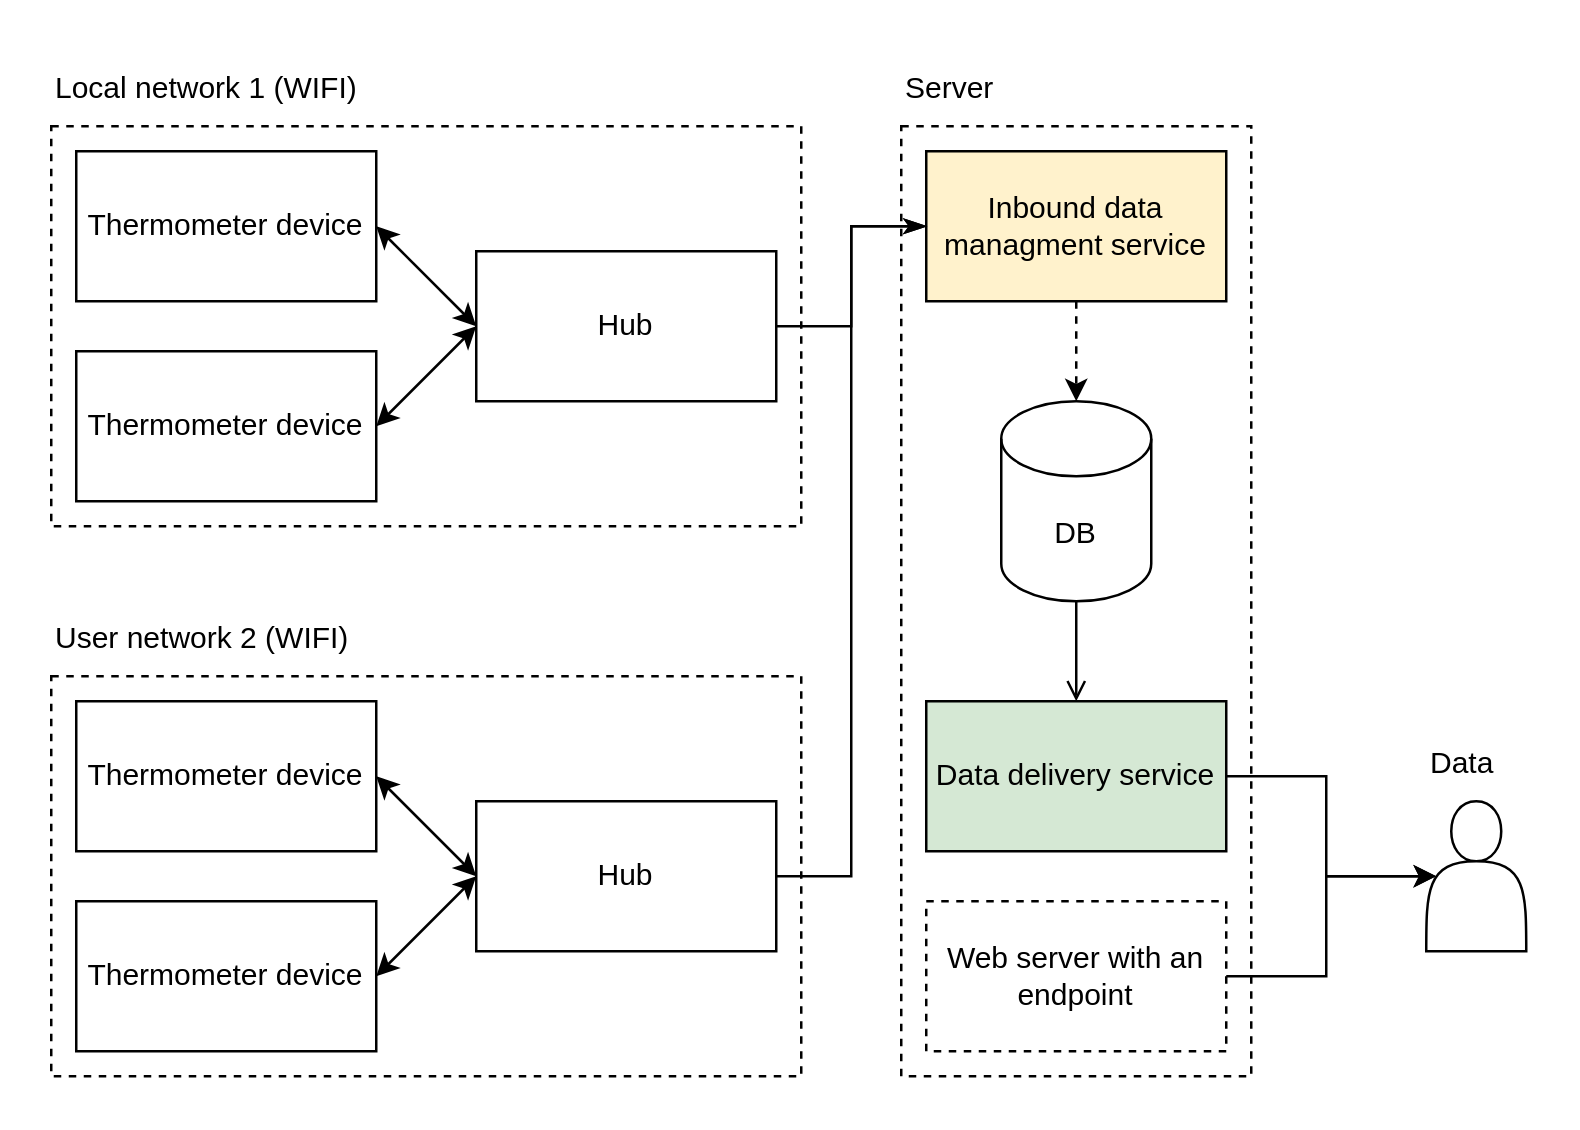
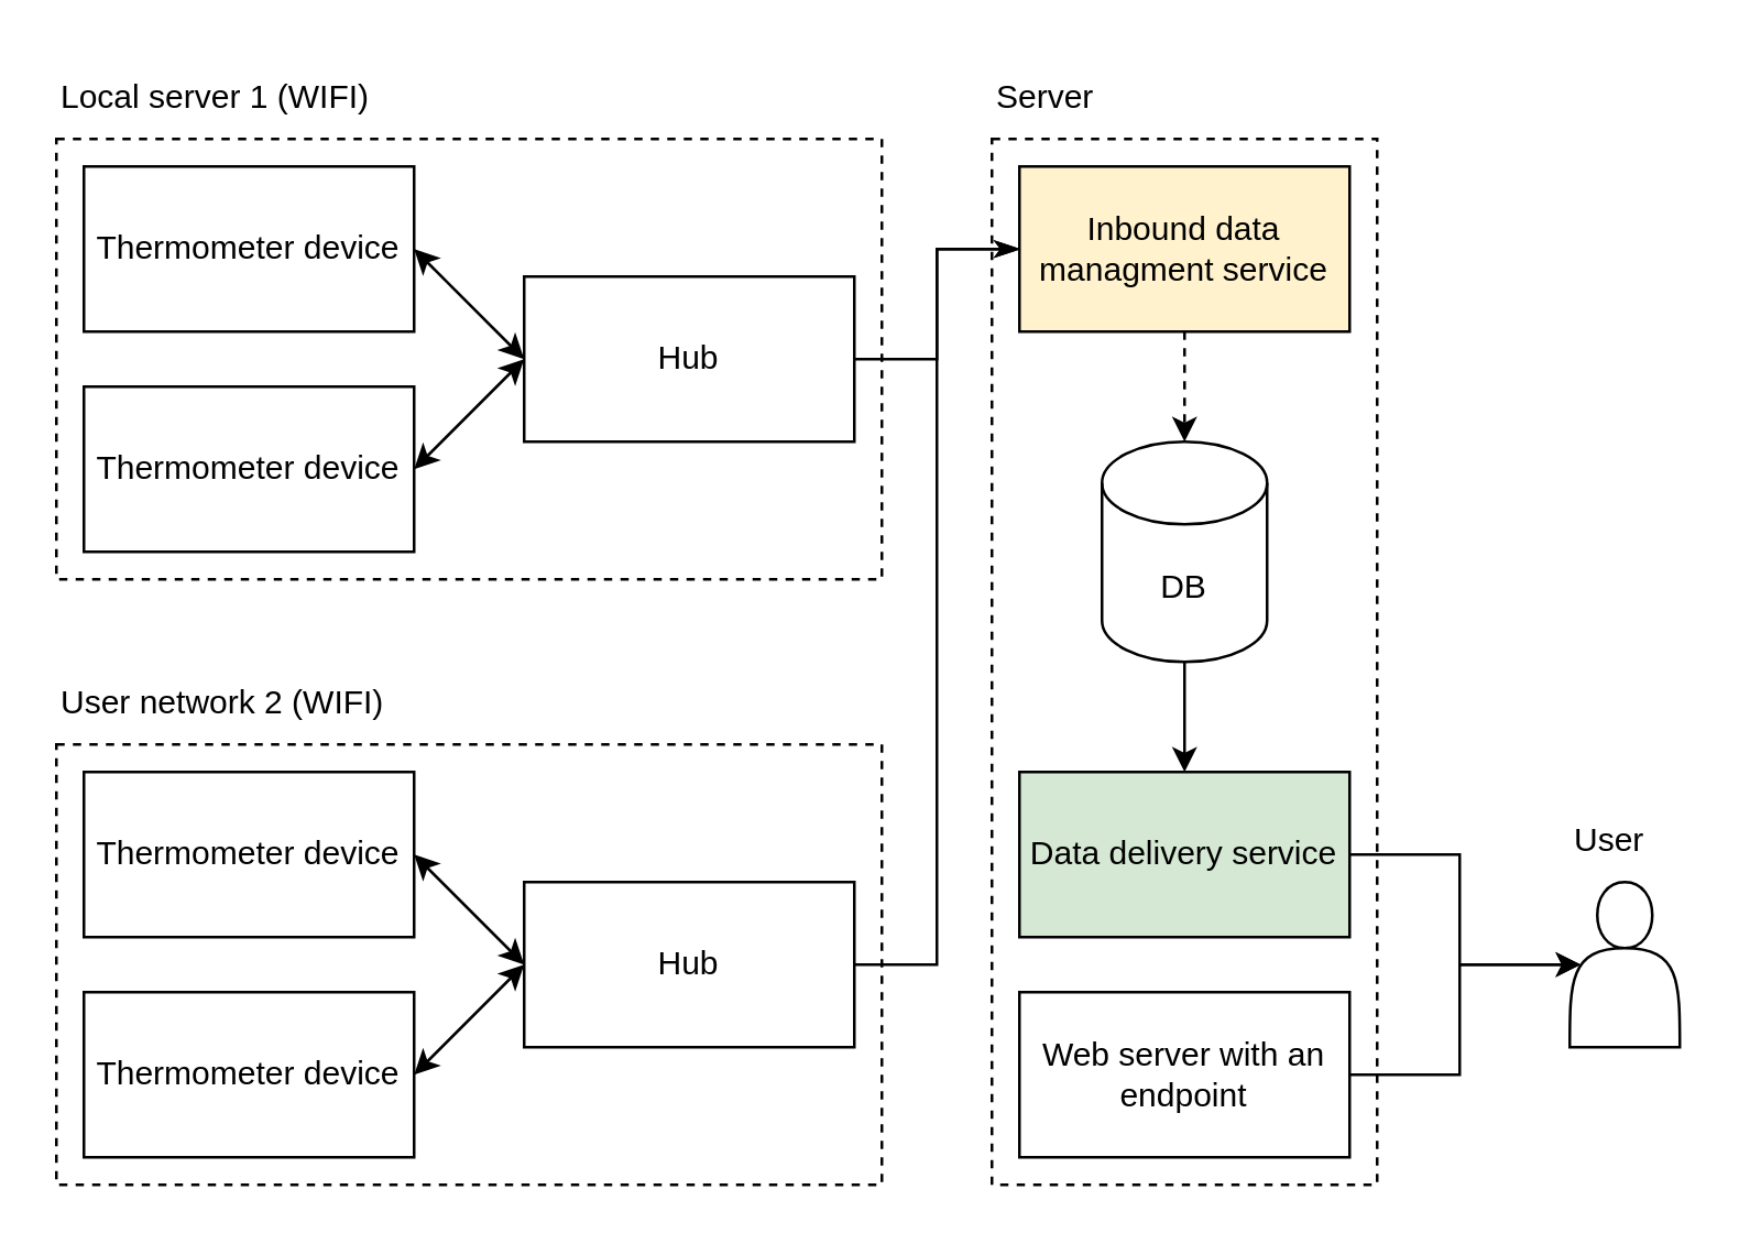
- <mxCell id="20" value="Local network 1 (WIFI)" style="text;html=1;strokeColor=none;fillColor=none;align=left;verticalAlign=middle;whiteSpace=wrap;rounded=0;dashed=1;" parent="15" vertex="1"><mxGeometry width="130" height="30" as="geometry" /></mxCell>
+ <mxCell id="20" value="Local server 1 (WIFI)" style="text;html=1;strokeColor=none;fillColor=none;align=left;verticalAlign=middle;whiteSpace=wrap;rounded=0;dashed=1;" parent="15" vertex="1"><mxGeometry width="130" height="30" as="geometry" /></mxCell>
- <mxCell id="10" value="" style="endArrow=open;html=1;rounded=0;exitX=0.5;exitY=1;exitDx=0;exitDy=0;exitPerimeter=0;entryX=0.5;entryY=0;entryDx=0;entryDy=0;" parent="2" source="4" target="6" edge="1"><mxGeometry width="50" height="50" relative="1" as="geometry"><mxPoint x="600" y="400" as="sourcePoint" /><mxPoint x="650" y="350" as="targetPoint" /></mxGeometry></mxCell>
+ <mxCell id="10" value="" style="endArrow=classic;html=1;rounded=0;exitX=0.5;exitY=1;exitDx=0;exitDy=0;exitPerimeter=0;entryX=0.5;entryY=0;entryDx=0;entryDy=0;" parent="2" source="4" target="6" edge="1"><mxGeometry width="50" height="50" relative="1" as="geometry"><mxPoint x="600" y="400" as="sourcePoint" /><mxPoint x="650" y="350" as="targetPoint" /></mxGeometry></mxCell>
- <mxCell id="14" value="Data" style="text;html=1;strokeColor=none;fillColor=none;align=left;verticalAlign=middle;whiteSpace=wrap;rounded=0;" parent="1" vertex="1"><mxGeometry x="570" y="290" width="30" height="30" as="geometry" /></mxCell>
+ <mxCell id="14" value="User" style="text;html=1;strokeColor=none;fillColor=none;align=left;verticalAlign=middle;whiteSpace=wrap;rounded=0;" parent="1" vertex="1"><mxGeometry x="570" y="290" width="30" height="30" as="geometry" /></mxCell>
- <mxCell id="8" value="Web server with an endpoint" style="rounded=0;whiteSpace=wrap;html=1;fillColor=default;dashed=1;" parent="2" vertex="1"><mxGeometry x="10" y="340" width="120" height="60" as="geometry" /></mxCell>
+ <mxCell id="8" value="Web server with an endpoint" style="rounded=0;whiteSpace=wrap;html=1;fillColor=default;" parent="2" vertex="1"><mxGeometry x="10" y="340" width="120" height="60" as="geometry" /></mxCell>
